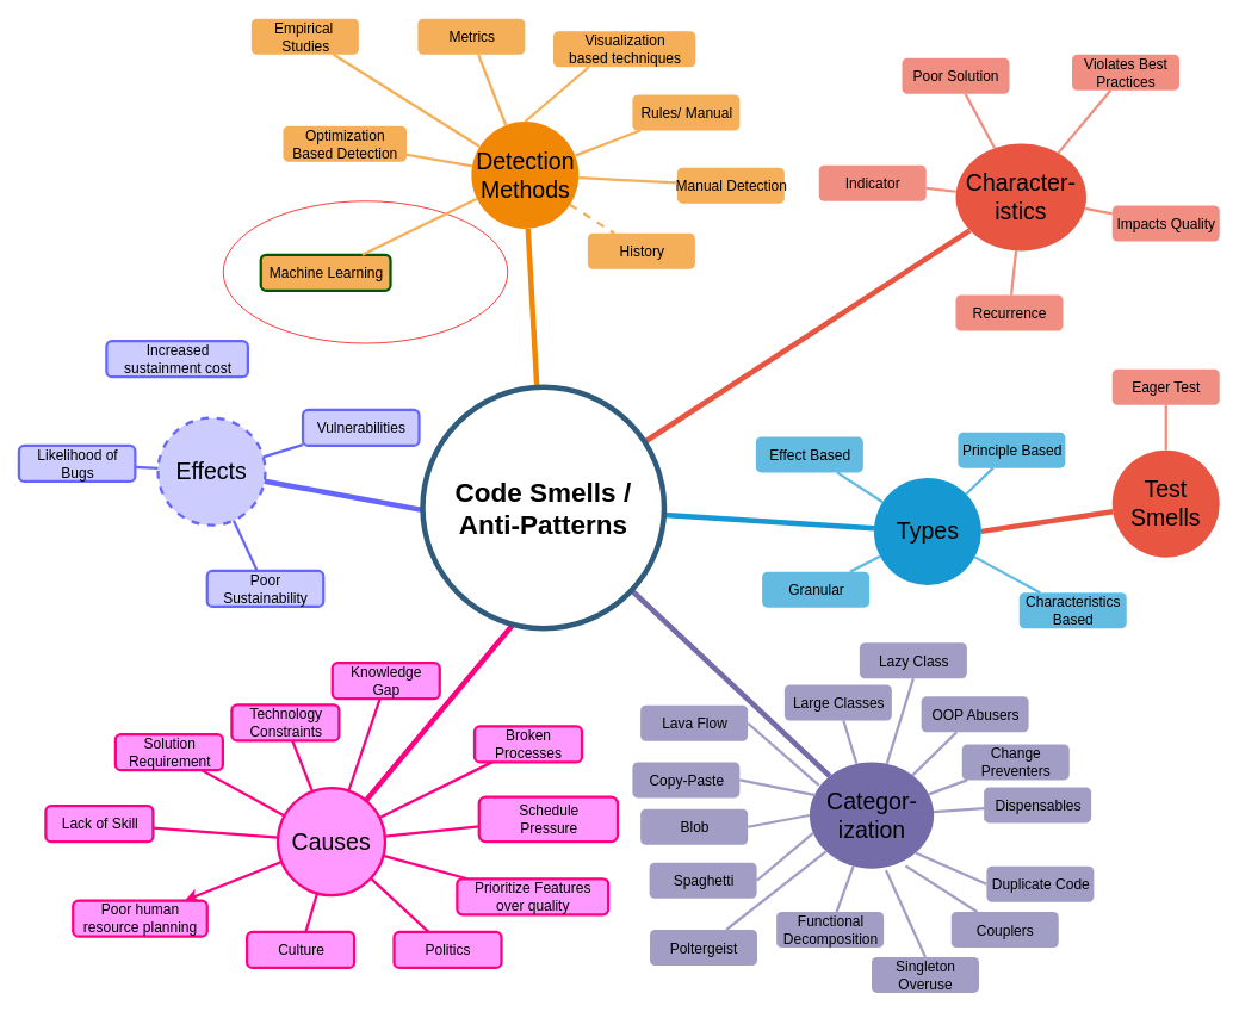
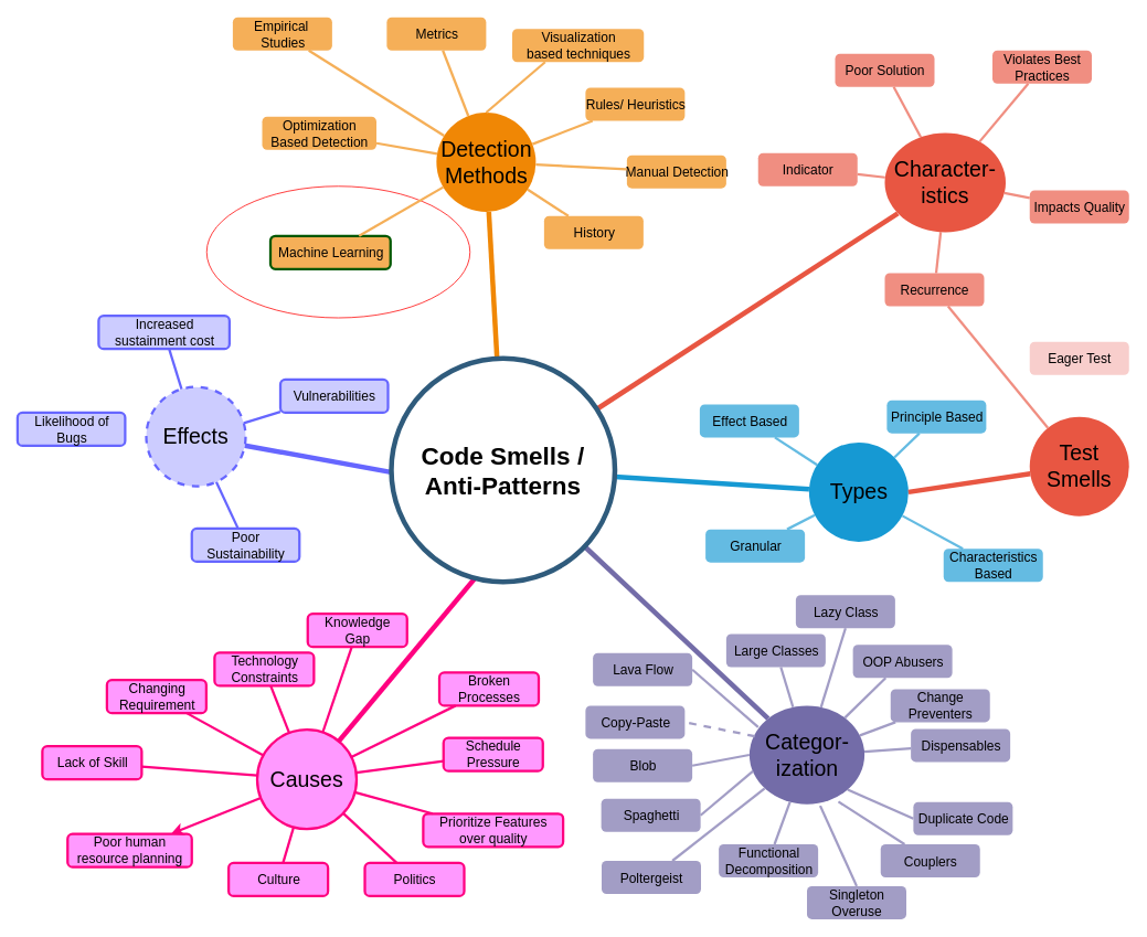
- <mxCell id="23" value="Rules/ Manual" style="rounded=1;fillColor=#f5af58;strokeColor=none;strokeWidth=3;shadow=0;html=1;fontColor=#000000;fontSize=16;" parent="1" vertex="1"><mxGeometry x="706.5" y="105.5" width="120" height="40" as="geometry" /></mxCell>
+ <mxCell id="23" value="Rules/ Heuristics" style="rounded=1;fillColor=#f5af58;strokeColor=none;strokeWidth=3;shadow=0;html=1;fontColor=#000000;fontSize=16;" parent="1" vertex="1"><mxGeometry x="706.5" y="105.5" width="120" height="40" as="geometry" /></mxCell>
- <mxCell id="29" value="" style="edgeStyle=none;endArrow=none;strokeWidth=3;strokeColor=#F5AF58;html=1;fontColor=#000000;fontSize=16;dashed=1;" parent="1" source="4" target="24" edge="1"><mxGeometry x="-97.5" y="135.5" width="100" height="100" as="geometry"><mxPoint x="-586.5" y="-8.5" as="sourcePoint" /><mxPoint x="-486.5" y="-108.5" as="targetPoint" /></mxGeometry></mxCell>
+ <mxCell id="29" value="" style="edgeStyle=none;endArrow=none;strokeWidth=3;strokeColor=#F5AF58;html=1;fontColor=#000000;fontSize=16;" parent="1" source="4" target="24" edge="1"><mxGeometry x="-97.5" y="135.5" width="100" height="100" as="geometry"><mxPoint x="-586.5" y="-8.5" as="sourcePoint" /><mxPoint x="-486.5" y="-108.5" as="targetPoint" /></mxGeometry></mxCell>
- <mxCell id="25" value="Machine Learning" style="rounded=1;fillColor=#F5AF58;strokeColor=#005700;strokeWidth=3;shadow=0;html=1;fontColor=#000000;fontSize=16;" parent="1" vertex="1"><mxGeometry x="291" y="284.5" width="145" height="40" as="geometry" /></mxCell>
+ <mxCell id="25" value="Machine Learning" style="rounded=1;fillColor=#F5AF58;strokeColor=#005700;strokeWidth=3;shadow=0;html=1;fontColor=#000000;fontSize=16;" parent="1" vertex="1"><mxGeometry x="326" y="284.5" width="145" height="40" as="geometry" /></mxCell>
- <mxCell id="95" value="Eager Test" style="rounded=1;fillColor=#f08e81;strokeColor=none;strokeWidth=3;shadow=0;html=1;fontColor=#000000;fontSize=16;" parent="1" vertex="1"><mxGeometry x="1243" y="412.5" width="120" height="40" as="geometry" /></mxCell>
+ <mxCell id="95" value="Eager Test" style="rounded=1;fillColor=#f8cecc;strokeColor=none;strokeWidth=3;shadow=0;html=1;fontColor=#000000;fontSize=16;" parent="1" vertex="1"><mxGeometry x="1243" y="412.5" width="120" height="40" as="geometry" /></mxCell>
+ <mxCell id="20" value="" style="edgeStyle=none;endArrow=none;strokeWidth=3;strokeColor=#6666FF;html=1;fillColor=#CCCCFF;fontColor=#000000;" parent="1" source="3" target="16" edge="1"><mxGeometry x="-93" y="492" width="100" height="100" as="geometry"><mxPoint x="-582" y="348" as="sourcePoint" /><mxPoint x="-482" y="248" as="targetPoint" /></mxGeometry></mxCell>
- <mxCell id="94" value="" style="edgeStyle=none;endArrow=none;strokeWidth=3;strokeColor=#F08E81;html=1;entryX=0.5;entryY=1;entryDx=0;entryDy=0;fontColor=#000000;" parent="1" source="93" target="95" edge="1"><mxGeometry x="1375.5" y="-387.5" width="100" height="100" as="geometry"><mxPoint x="886.5" y="-531.5" as="sourcePoint" /><mxPoint x="1276.5" y="392.5" as="targetPoint" /></mxGeometry></mxCell>
+ <mxCell id="94" value="" style="edgeStyle=none;endArrow=none;strokeWidth=3;strokeColor=#F08E81;html=1;fontColor=#000000;" parent="1" source="93" target="36" edge="1"><mxGeometry x="1375.5" y="-387.5" width="100" height="100" as="geometry"><mxPoint x="886.5" y="-531.5" as="sourcePoint" /><mxPoint x="1276.5" y="392.5" as="targetPoint" /></mxGeometry></mxCell>
- <mxCell id="19" value="" style="edgeStyle=none;endArrow=none;strokeWidth=3;strokeColor=#6666FF;html=1;fillColor=#CCCCFF;fontColor=#000000;" parent="1" source="3" target="15" edge="1"><mxGeometry x="-93" y="492" width="100" height="100" as="geometry"><mxPoint x="-582" y="348" as="sourcePoint" /><mxPoint x="-482" y="248" as="targetPoint" /></mxGeometry></mxCell>
- <mxCell id="63" value="Solution&lt;br&gt;Requirement" style="rounded=1;fillColor=#FF99FF;strokeColor=#FF0080;strokeWidth=3;shadow=0;html=1;fontColor=#000000;fontSize=16;" parent="1" vertex="1"><mxGeometry x="128.5" y="821" width="120" height="40" as="geometry" /></mxCell>
+ <mxCell id="63" value="Changing&lt;br&gt;Requirement" style="rounded=1;fillColor=#FF99FF;strokeColor=#FF0080;strokeWidth=3;shadow=0;html=1;fontColor=#000000;fontSize=16;" parent="1" vertex="1"><mxGeometry x="128.5" y="821" width="120" height="40" as="geometry" /></mxCell>
- <mxCell id="108" value="" style="edgeStyle=none;endArrow=none;strokeWidth=3;strokeColor=#A29DC5;html=1;exitX=0.047;exitY=0.311;exitDx=0;exitDy=0;entryX=1;entryY=0.5;entryDx=0;entryDy=0;exitPerimeter=0;fontColor=#000000;" edge="1" parent="1" target="107" source="7"><mxGeometry x="-171.5" y="-283" width="100" height="100" as="geometry"><mxPoint x="895.5" y="859" as="sourcePoint" /><mxPoint x="-560.5" y="-527" as="targetPoint" /></mxGeometry></mxCell>
+ <mxCell id="108" value="" style="edgeStyle=none;endArrow=none;strokeWidth=3;strokeColor=#A29DC5;html=1;exitX=0.047;exitY=0.311;exitDx=0;exitDy=0;entryX=1;entryY=0.5;entryDx=0;entryDy=0;exitPerimeter=0;fontColor=#000000;dashed=1;" edge="1" parent="1" target="107" source="7"><mxGeometry x="-171.5" y="-283" width="100" height="100" as="geometry"><mxPoint x="895.5" y="859" as="sourcePoint" /><mxPoint x="-560.5" y="-527" as="targetPoint" /></mxGeometry></mxCell>
- <mxCell id="67" value="Schedule&lt;br&gt;Pressure" style="rounded=1;fillColor=#FF99FF;strokeColor=#FF0080;strokeWidth=3;shadow=0;html=1;fontColor=#000000;fontSize=16;" parent="1" vertex="1"><mxGeometry x="535" y="891" width="155" height="50" as="geometry" /></mxCell>
+ <mxCell id="67" value="Schedule&lt;br&gt;Pressure" style="rounded=1;fillColor=#FF99FF;strokeColor=#FF0080;strokeWidth=3;shadow=0;html=1;fontColor=#000000;fontSize=16;" parent="1" vertex="1"><mxGeometry x="535" y="891" width="120" height="40" as="geometry" /></mxCell>
